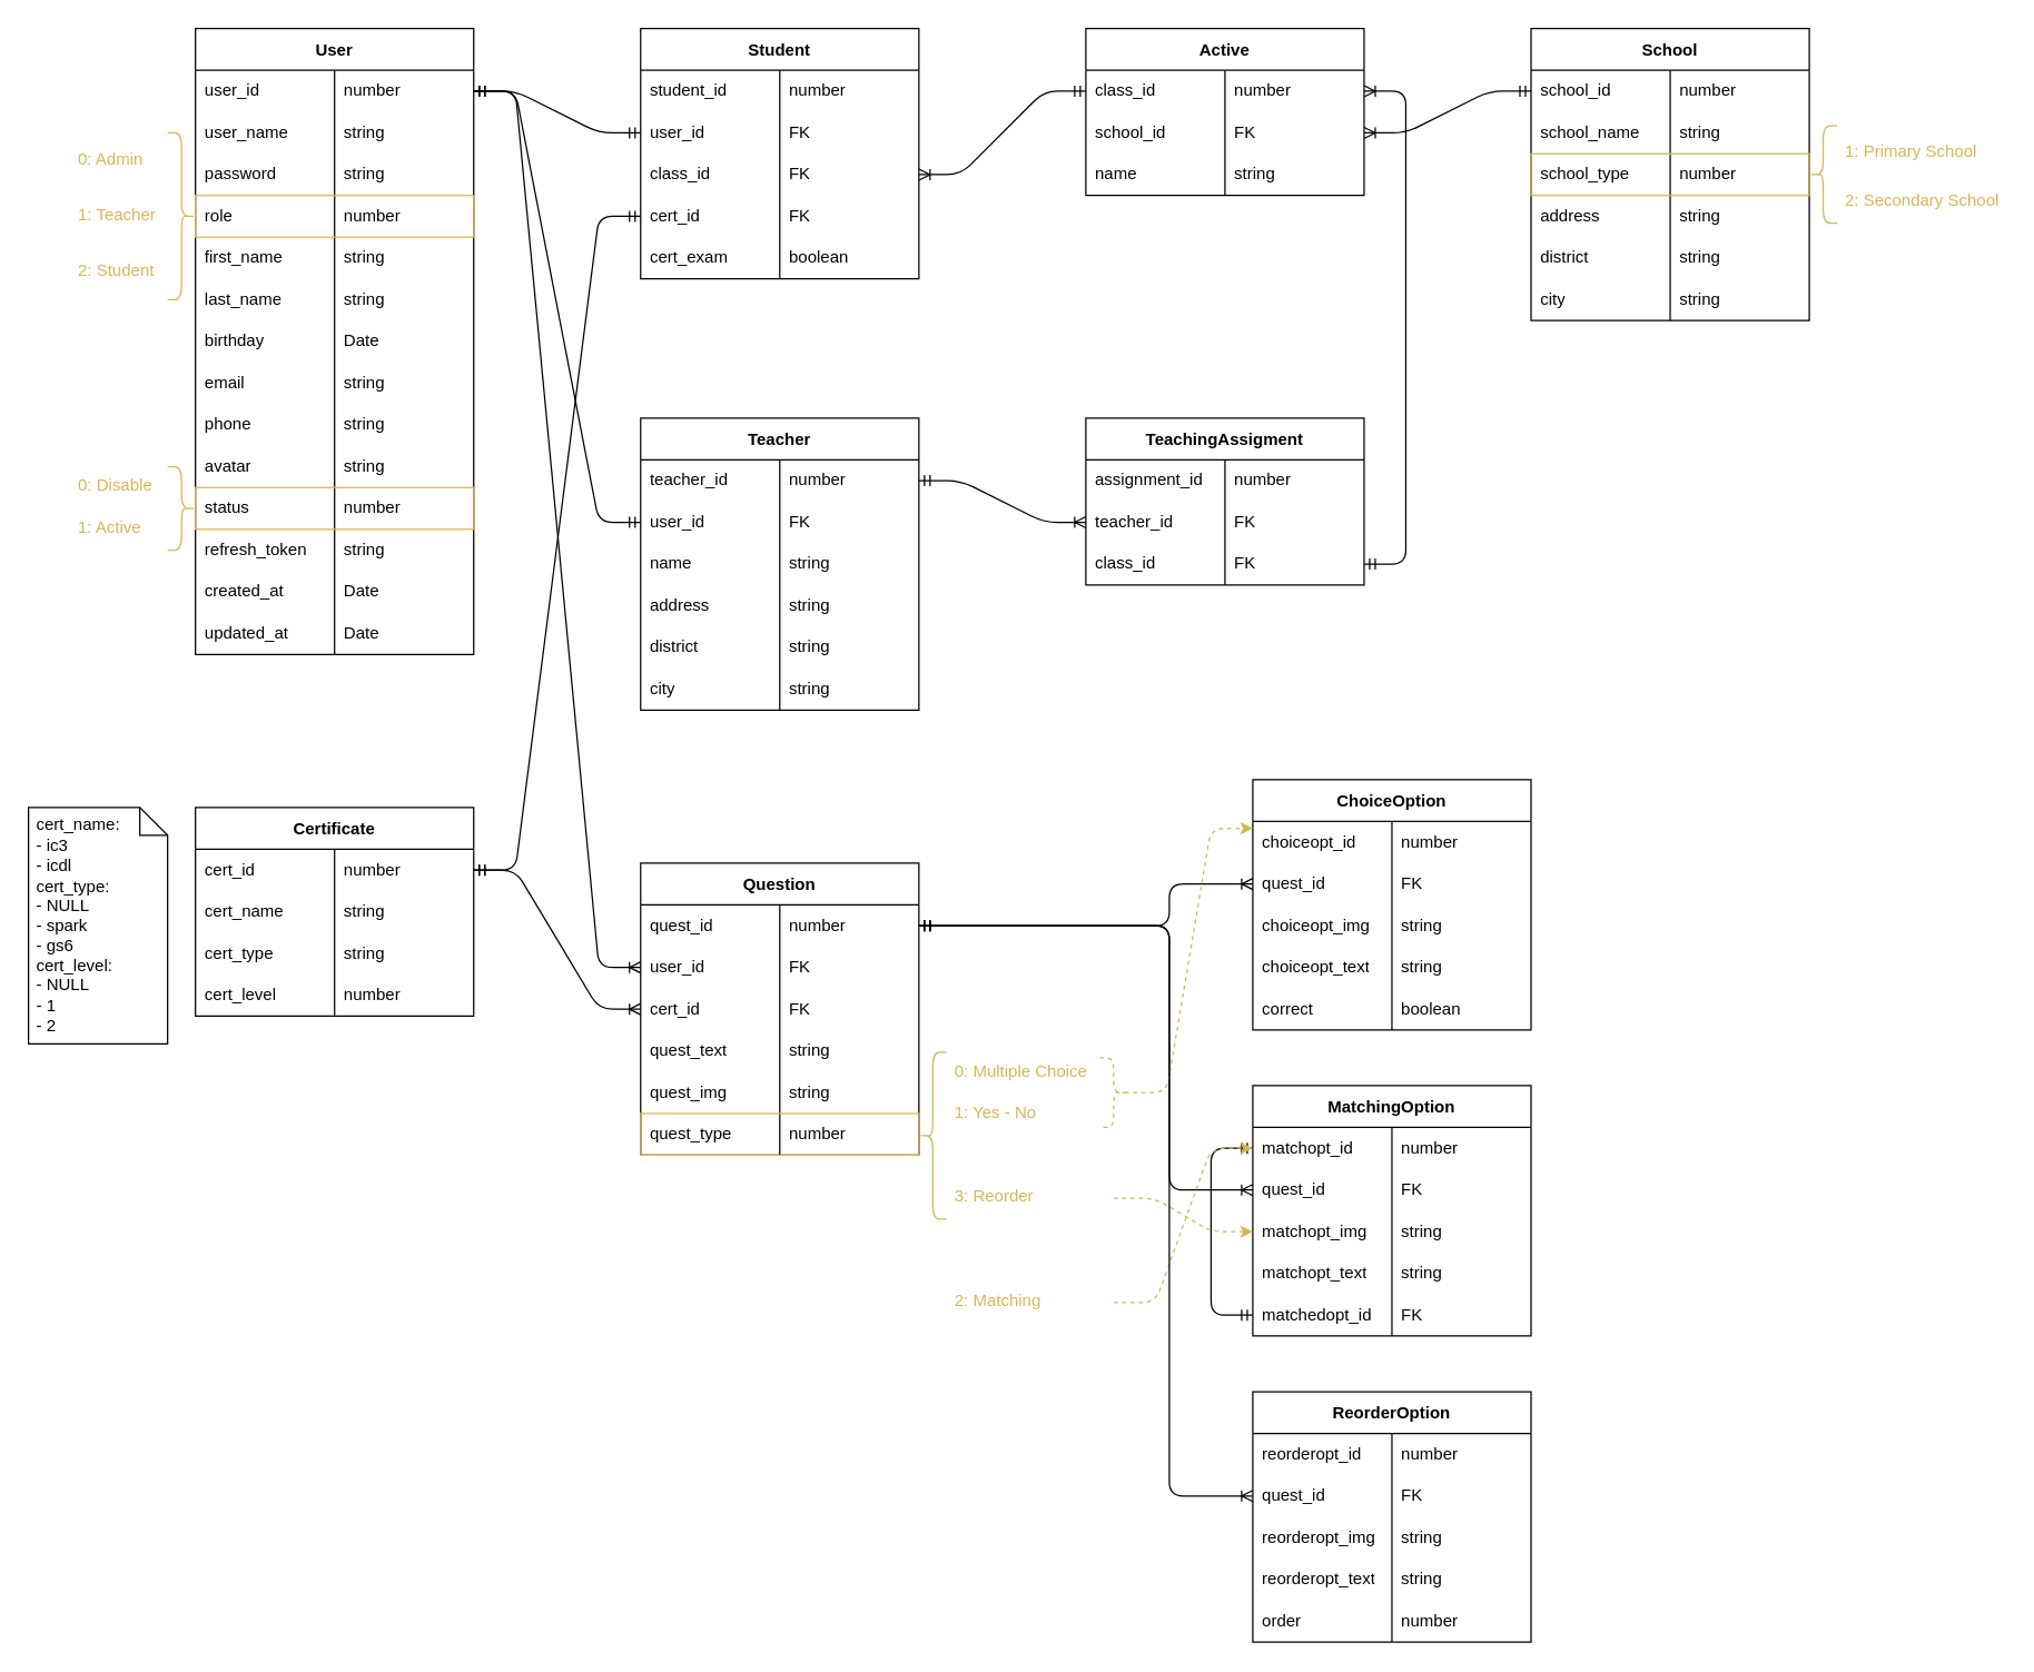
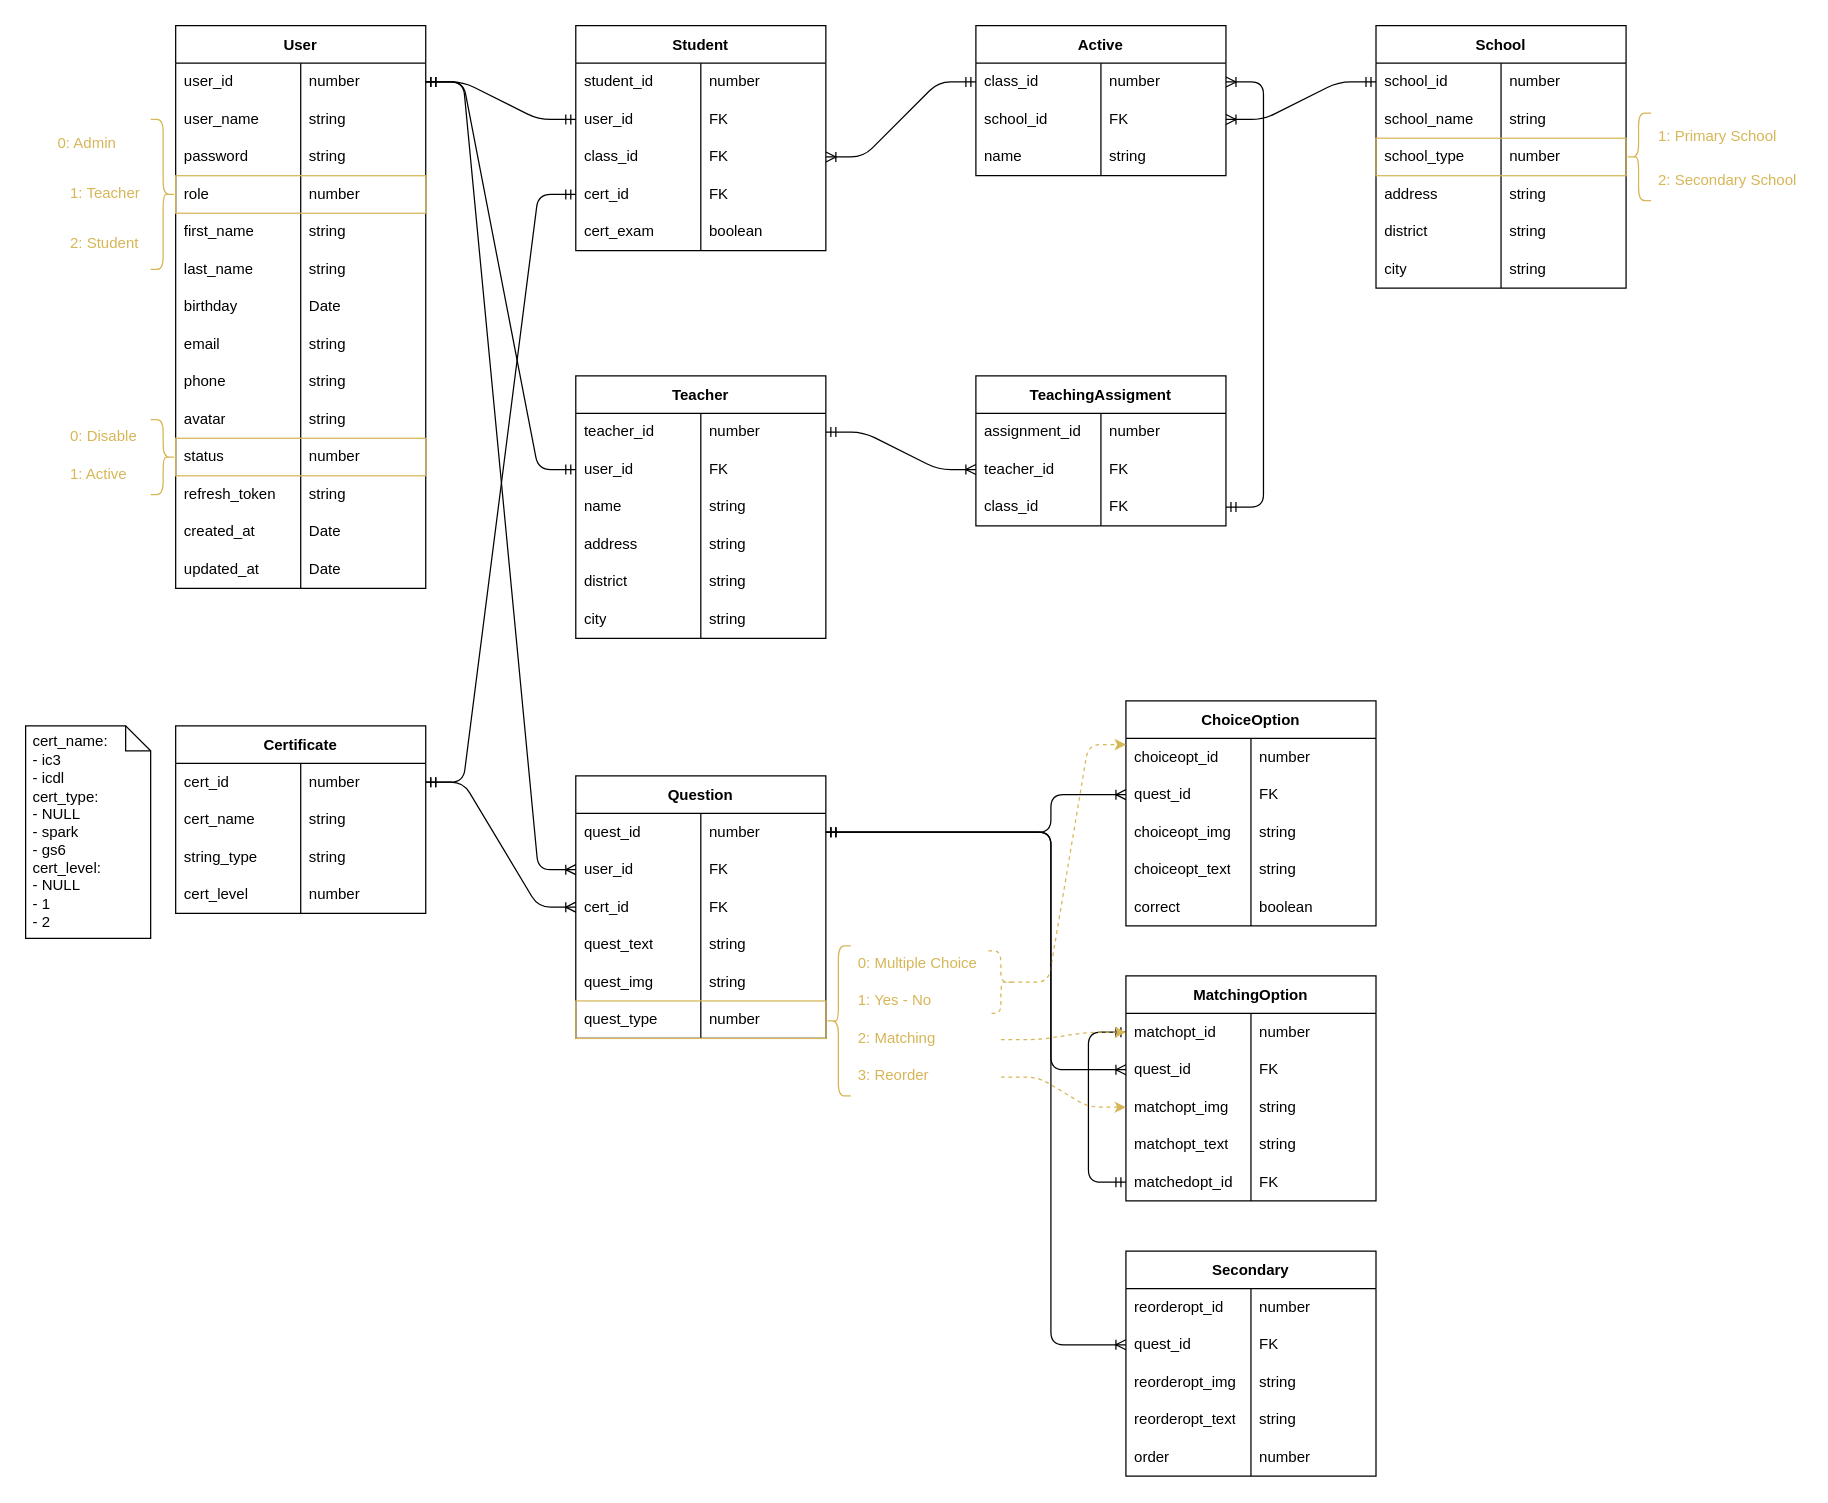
- <mxCell id="65" value="0: Admin" style="text;strokeColor=none;fillColor=none;spacingLeft=4;spacingRight=4;overflow=hidden;rotatable=0;points=[[0,0.5],[1,0.5]];portConstraint=eastwest;fontSize=12;rounded=0;shadow=0;labelBackgroundColor=none;labelBorderColor=none;sketch=0;fillStyle=dashed;fontColor=#D6B656;html=0;" parent="1" vertex="1"><mxGeometry x="50" y="100" width="70" height="30" as="geometry" /></mxCell>
+ <mxCell id="65" value="0: Admin" style="text;strokeColor=none;fillColor=none;spacingLeft=4;spacingRight=4;overflow=hidden;rotatable=0;points=[[0,0.5],[1,0.5]];portConstraint=eastwest;fontSize=12;rounded=0;shadow=0;labelBackgroundColor=none;labelBorderColor=none;sketch=0;fillStyle=dashed;fontColor=#D6B656;html=0;" parent="1" vertex="1"><mxGeometry x="40" y="100" width="70" height="30" as="geometry" /></mxCell>
- <mxCell id="167" value="cert_type" style="shape=partialRectangle;html=1;whiteSpace=wrap;connectable=0;fillColor=none;top=0;left=0;bottom=0;right=0;overflow=hidden;rounded=0;sketch=0;shadow=0;align=left;spacing=2;spacingTop=0;spacingLeft=5;" parent="166" vertex="1"><mxGeometry width="100" height="30" as="geometry"><mxRectangle width="100" height="30" as="alternateBounds" /></mxGeometry></mxCell>
+ <mxCell id="167" value="string_type" style="shape=partialRectangle;html=1;whiteSpace=wrap;connectable=0;fillColor=none;top=0;left=0;bottom=0;right=0;overflow=hidden;rounded=0;sketch=0;shadow=0;align=left;spacing=2;spacingTop=0;spacingLeft=5;" parent="166" vertex="1"><mxGeometry width="100" height="30" as="geometry"><mxRectangle width="100" height="30" as="alternateBounds" /></mxGeometry></mxCell>
- <mxCell id="193" value="2: Matching" style="text;strokeColor=none;fillColor=none;spacingLeft=4;spacingRight=4;overflow=hidden;rotatable=0;points=[[0,0.5],[1,0.5]];portConstraint=eastwest;fontSize=12;rounded=0;shadow=0;labelBackgroundColor=none;labelBorderColor=none;sketch=0;fillStyle=dashed;fontColor=#D6B656;html=0;" parent="1" vertex="1"><mxGeometry x="680" y="921" width="120" height="30" as="geometry" /></mxCell>
+ <mxCell id="193" value="2: Matching" style="text;strokeColor=none;fillColor=none;spacingLeft=4;spacingRight=4;overflow=hidden;rotatable=0;points=[[0,0.5],[1,0.5]];portConstraint=eastwest;fontSize=12;rounded=0;shadow=0;labelBackgroundColor=none;labelBorderColor=none;sketch=0;fillStyle=dashed;fontColor=#D6B656;html=0;" parent="1" vertex="1"><mxGeometry x="680" y="816" width="120" height="30" as="geometry" /></mxCell>
- <mxCell id="217" value="ReorderOption" style="shape=table;startSize=30;container=1;collapsible=0;childLayout=tableLayout;fixedRows=1;rowLines=0;fontStyle=1;rounded=0;swimlaneFillColor=default;shadow=0;align=center;" vertex="1" parent="1"><mxGeometry x="900" y="1000" width="200" height="180" as="geometry" /></mxCell>
+ <mxCell id="217" value="Secondary" style="shape=table;startSize=30;container=1;collapsible=0;childLayout=tableLayout;fixedRows=1;rowLines=0;fontStyle=1;rounded=0;swimlaneFillColor=default;shadow=0;align=center;" vertex="1" parent="1"><mxGeometry x="900" y="1000" width="200" height="180" as="geometry" /></mxCell>
